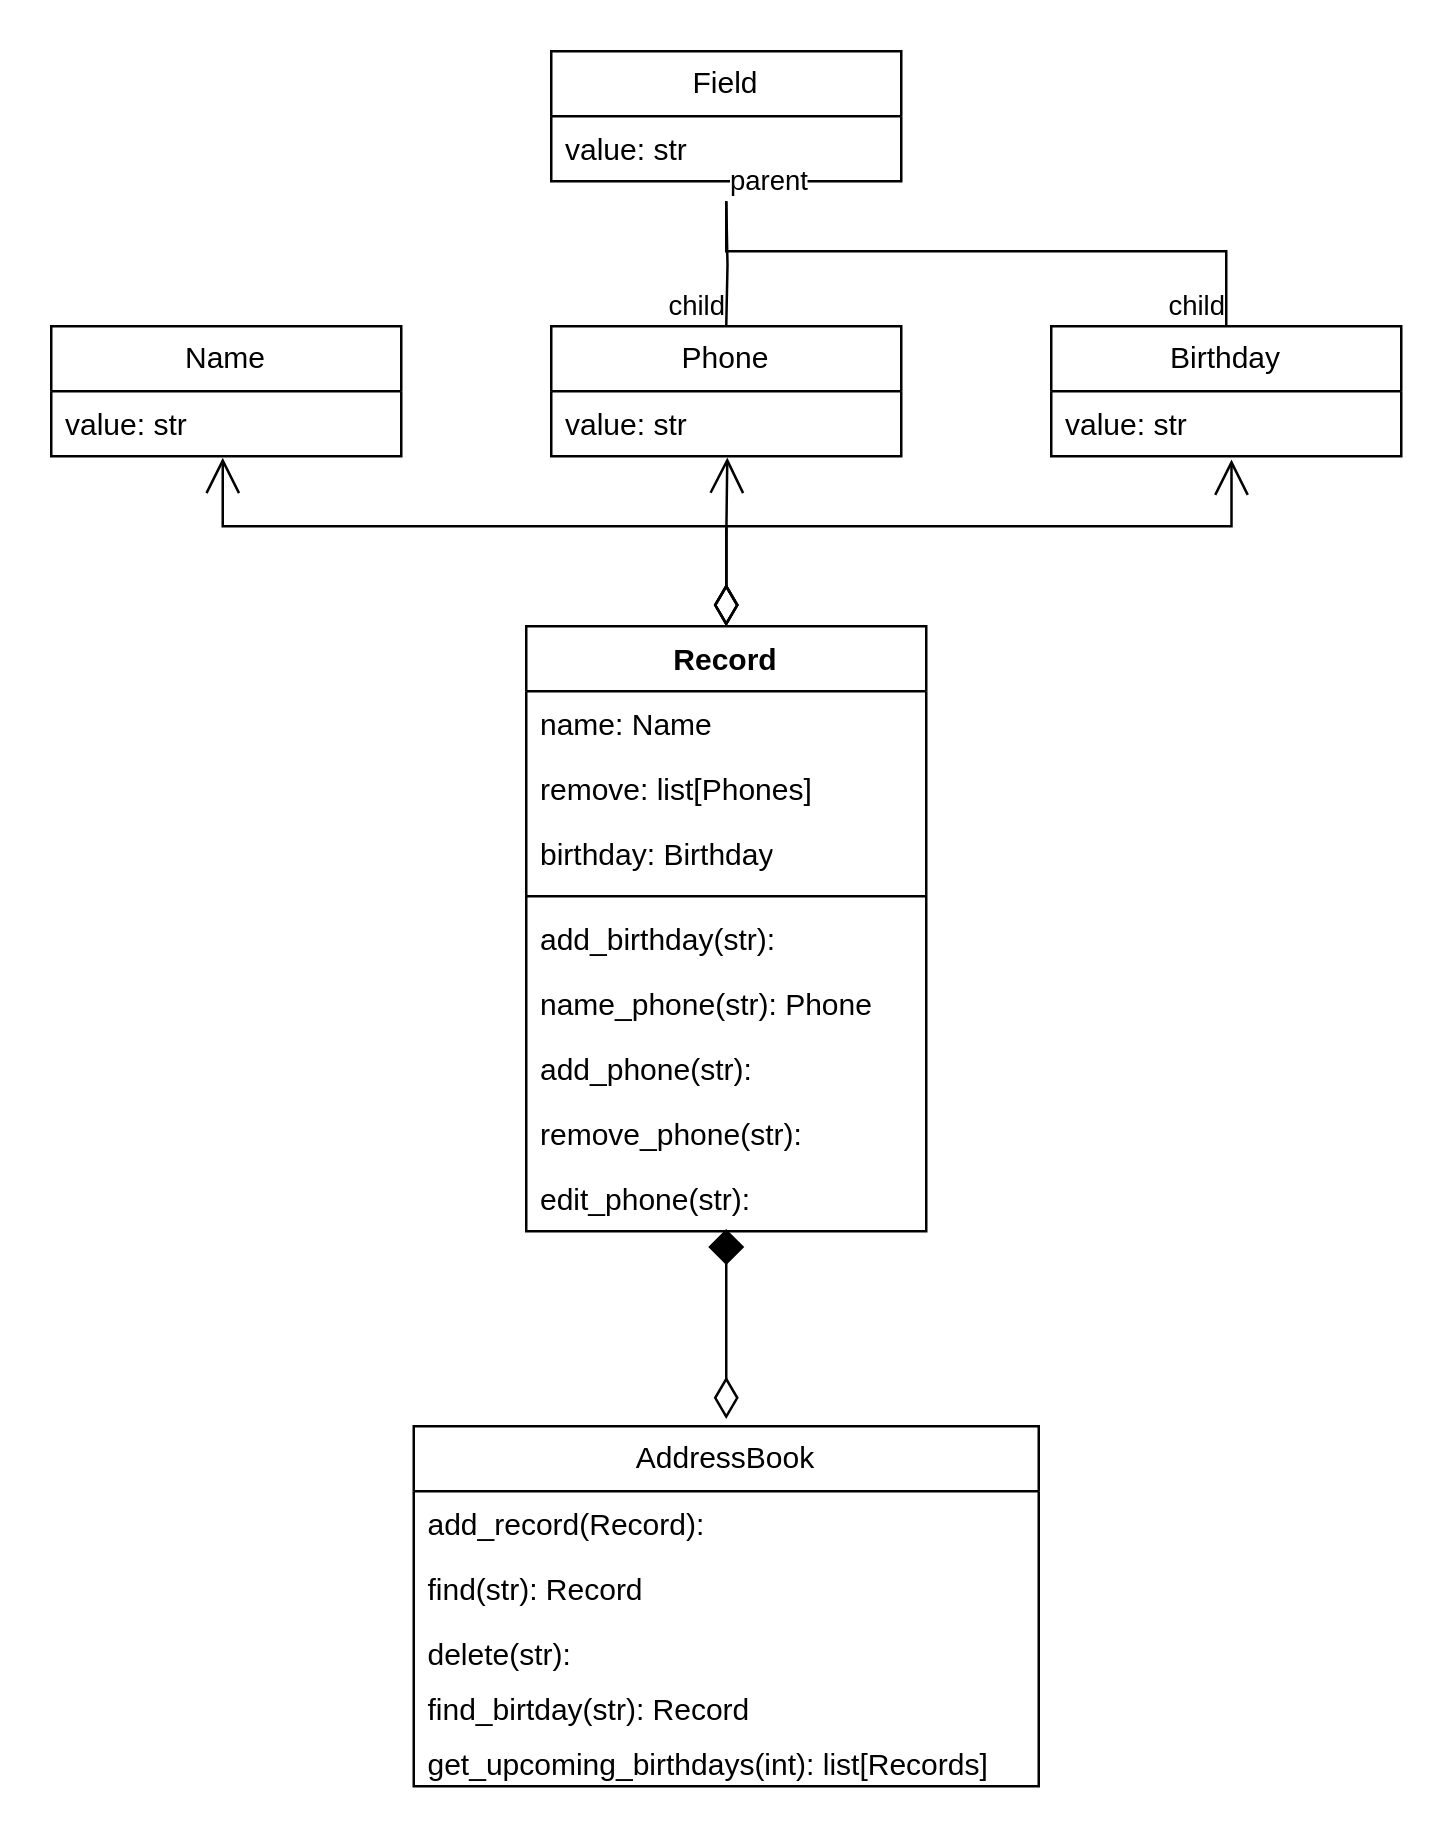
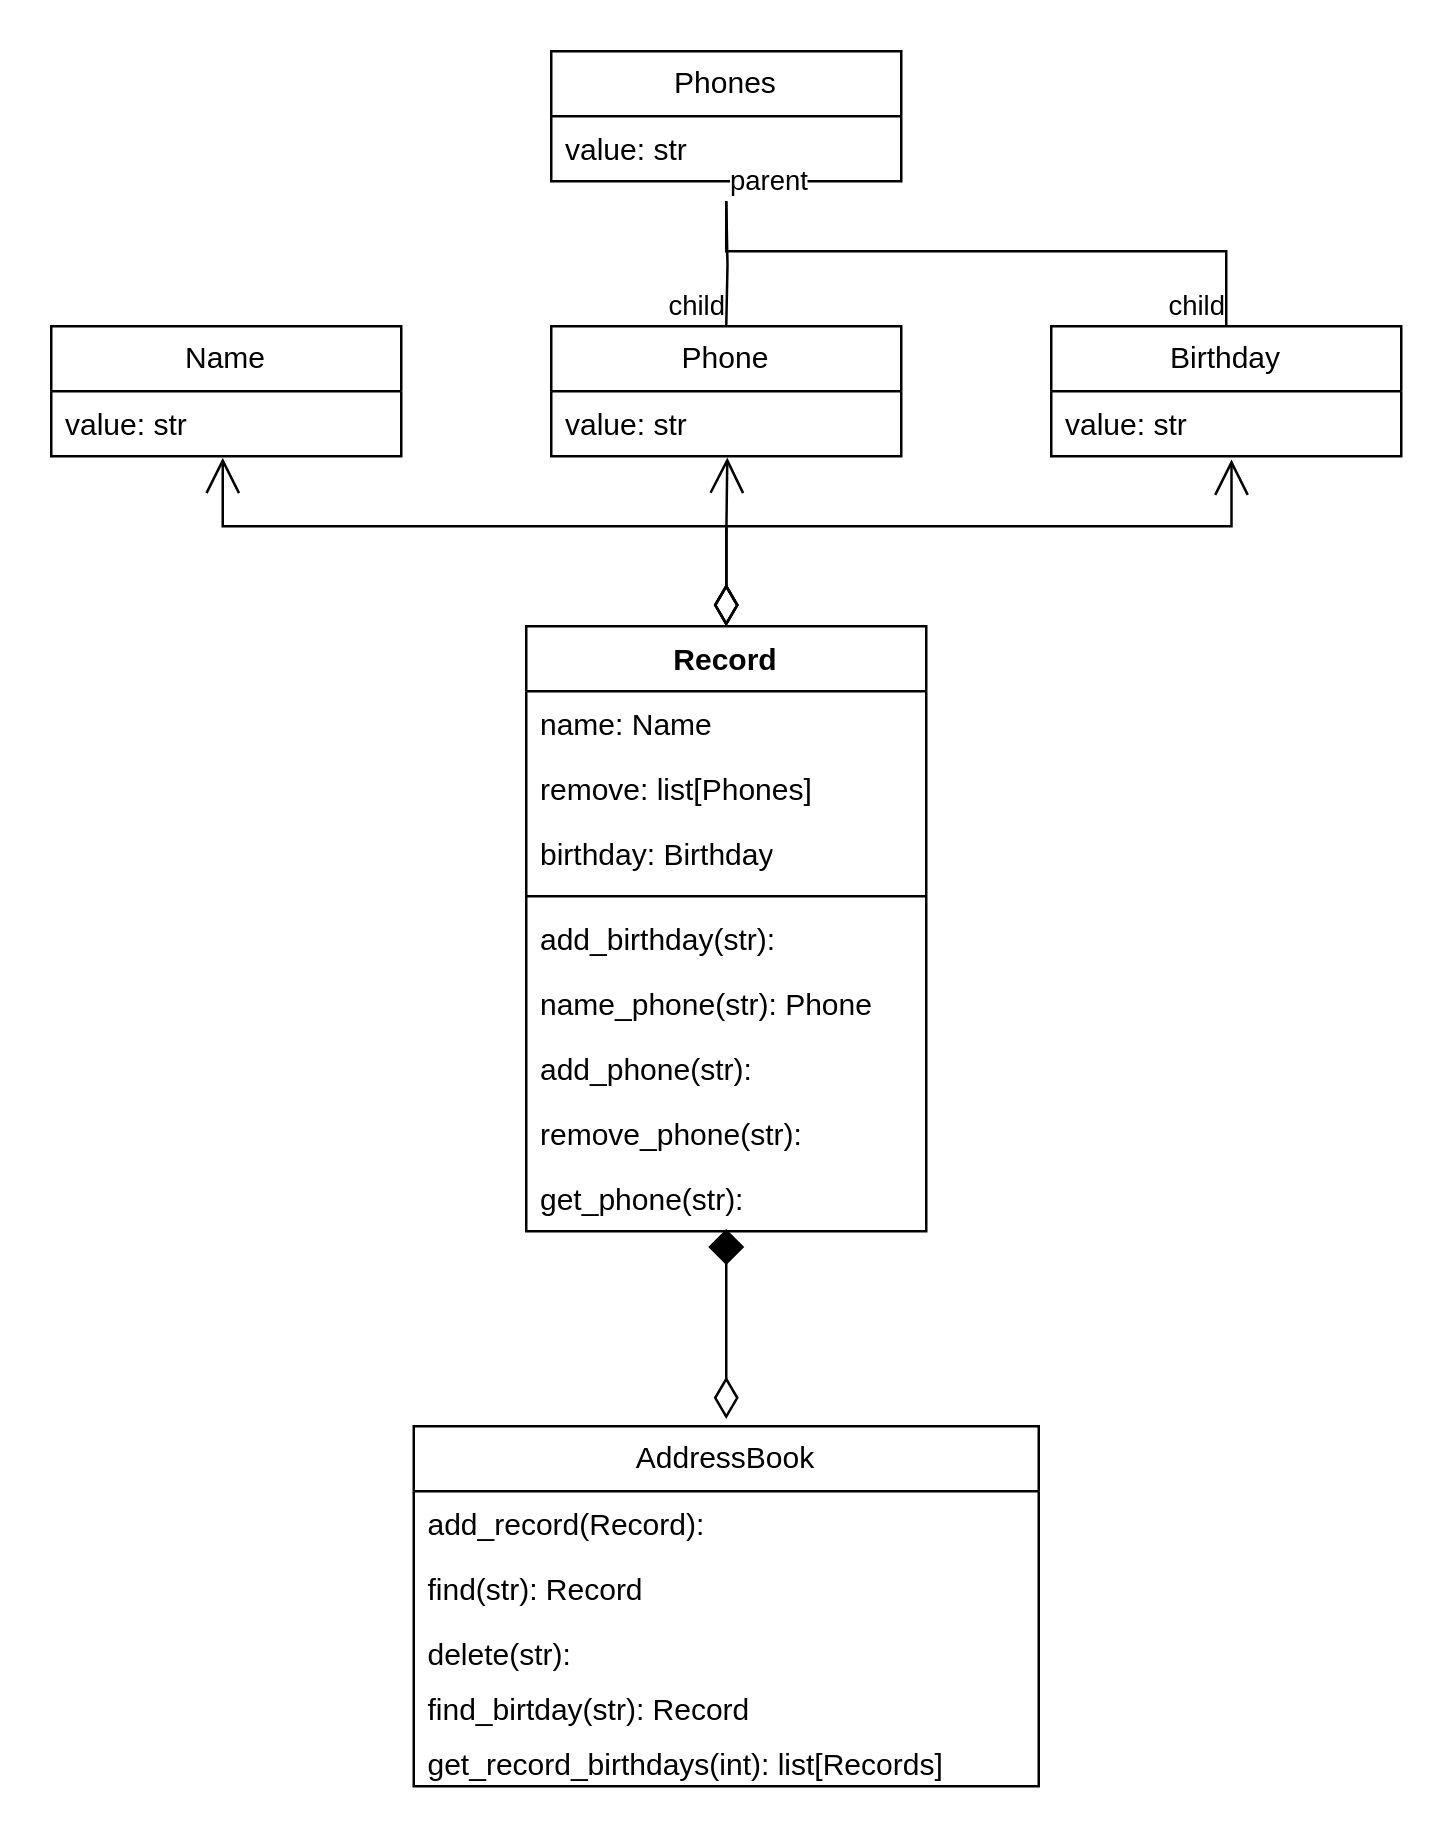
- <mxCell id="2" value="Field" style="swimlane;fontStyle=0;childLayout=stackLayout;horizontal=1;startSize=26;fillColor=none;horizontalStack=0;resizeParent=1;resizeParentMax=0;resizeLast=0;collapsible=1;marginBottom=0;whiteSpace=wrap;html=1;" vertex="1" parent="1"><mxGeometry x="220" y="20" width="140" height="52" as="geometry" /></mxCell>
+ <mxCell id="2" value="Phones" style="swimlane;fontStyle=0;childLayout=stackLayout;horizontal=1;startSize=26;fillColor=none;horizontalStack=0;resizeParent=1;resizeParentMax=0;resizeLast=0;collapsible=1;marginBottom=0;whiteSpace=wrap;html=1;" vertex="1" parent="1"><mxGeometry x="220" y="20" width="140" height="52" as="geometry" /></mxCell>
- <mxCell id="19" value="edit_phone(str):" style="text;strokeColor=none;fillColor=none;align=left;verticalAlign=top;spacingLeft=4;spacingRight=4;overflow=hidden;rotatable=0;points=[[0,0.5],[1,0.5]];portConstraint=eastwest;whiteSpace=wrap;html=1;" vertex="1" parent="10"><mxGeometry y="216" width="160" height="26" as="geometry" /></mxCell>
+ <mxCell id="19" value="get_phone(str):" style="text;strokeColor=none;fillColor=none;align=left;verticalAlign=top;spacingLeft=4;spacingRight=4;overflow=hidden;rotatable=0;points=[[0,0.5],[1,0.5]];portConstraint=eastwest;whiteSpace=wrap;html=1;" vertex="1" parent="10"><mxGeometry y="216" width="160" height="26" as="geometry" /></mxCell>
- <mxCell id="30" value="get_upcoming_birthdays(int): list[Records]" style="text;strokeColor=none;fillColor=none;align=left;verticalAlign=top;spacingLeft=4;spacingRight=4;overflow=hidden;rotatable=0;points=[[0,0.5],[1,0.5]];portConstraint=eastwest;whiteSpace=wrap;html=1;" vertex="1" parent="25"><mxGeometry y="122" width="250" height="22" as="geometry" /></mxCell>
+ <mxCell id="30" value="get_record_birthdays(int): list[Records]" style="text;strokeColor=none;fillColor=none;align=left;verticalAlign=top;spacingLeft=4;spacingRight=4;overflow=hidden;rotatable=0;points=[[0,0.5],[1,0.5]];portConstraint=eastwest;whiteSpace=wrap;html=1;" vertex="1" parent="25"><mxGeometry y="122" width="250" height="22" as="geometry" /></mxCell>
